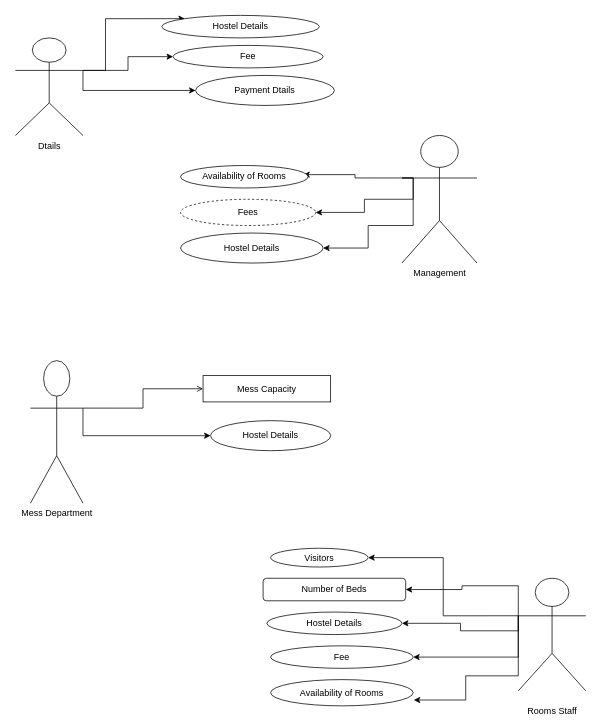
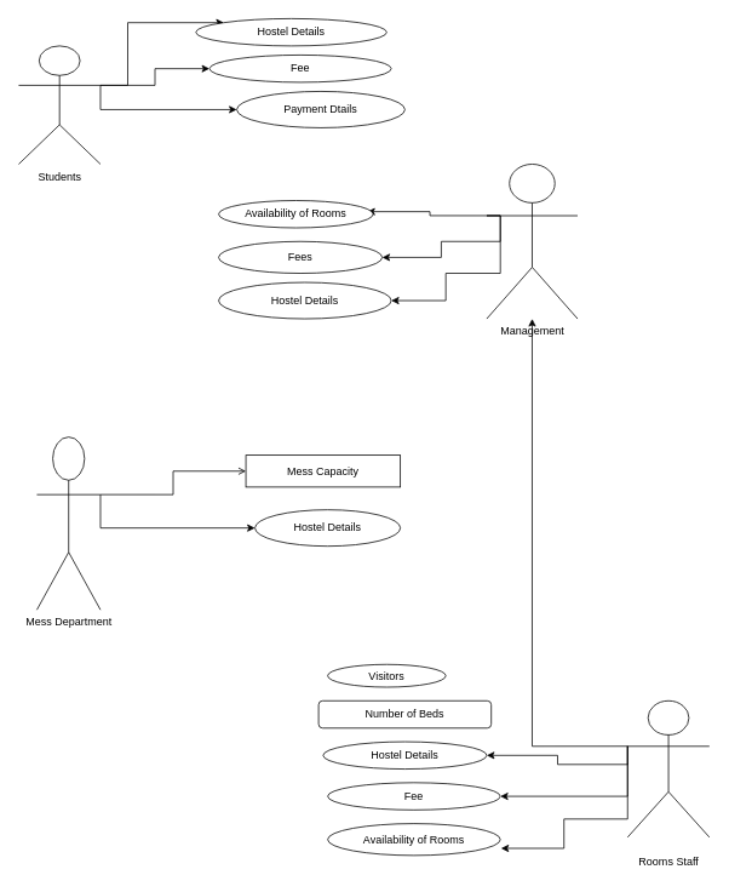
- <mxCell id="5" value="Dtails" style="shape=umlActor;verticalLabelPosition=bottom;labelBackgroundColor=#ffffff;verticalAlign=top;html=1;outlineConnect=0;" vertex="1" parent="1"><mxGeometry x="20" y="50" width="90" height="130" as="geometry" /></mxCell>
+ <mxCell id="5" value="Students" style="shape=umlActor;verticalLabelPosition=bottom;labelBackgroundColor=#ffffff;verticalAlign=top;html=1;outlineConnect=0;" vertex="1" parent="1"><mxGeometry x="20" y="50" width="90" height="130" as="geometry" /></mxCell>
- <mxCell id="14" value="Fees" style="ellipse;whiteSpace=wrap;html=1;dashed=1;" vertex="1" parent="1"><mxGeometry x="240" y="265" width="180" height="35" as="geometry" /></mxCell>
+ <mxCell id="14" value="Fees" style="ellipse;whiteSpace=wrap;html=1;" vertex="1" parent="1"><mxGeometry x="240" y="265" width="180" height="35" as="geometry" /></mxCell>
- <mxCell id="21" style="edgeStyle=orthogonalEdgeStyle;rounded=0;orthogonalLoop=1;jettySize=auto;html=1;exitX=0;exitY=0.333;exitDx=0;exitDy=0;exitPerimeter=0;entryX=1;entryY=0.5;entryDx=0;entryDy=0;" edge="1" parent="1" source="26" target="27"><mxGeometry relative="1" as="geometry" /></mxCell>
+ <mxCell id="21" style="edgeStyle=orthogonalEdgeStyle;rounded=0;orthogonalLoop=1;jettySize=auto;html=1;exitX=0;exitY=0.333;exitDx=0;exitDy=0;exitPerimeter=0;" edge="1" parent="1" source="26" target="10"><mxGeometry relative="1" as="geometry" /></mxCell>
- <mxCell id="22" style="edgeStyle=orthogonalEdgeStyle;rounded=0;orthogonalLoop=1;jettySize=auto;html=1;exitX=0;exitY=0.333;exitDx=0;exitDy=0;exitPerimeter=0;entryX=1;entryY=0.5;entryDx=0;entryDy=0;" edge="1" parent="1" source="26" target="28"><mxGeometry relative="1" as="geometry"><Array as="points"><mxPoint x="690" y="780" /><mxPoint x="615" y="780" /><mxPoint x="615" y="785" /></Array></mxGeometry></mxCell>
